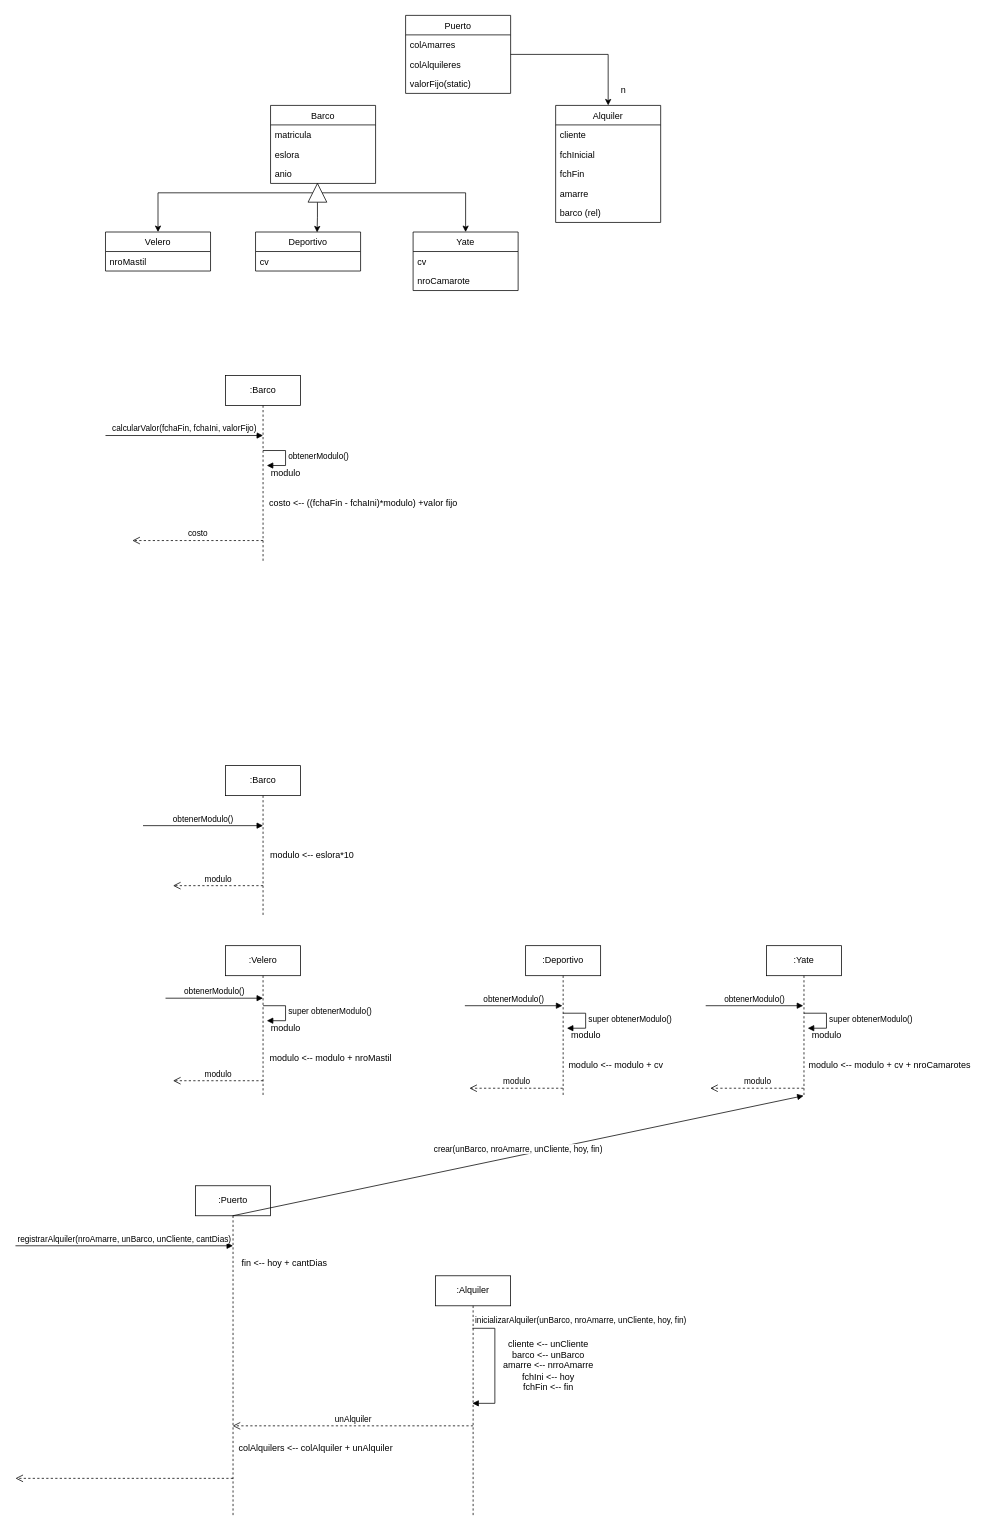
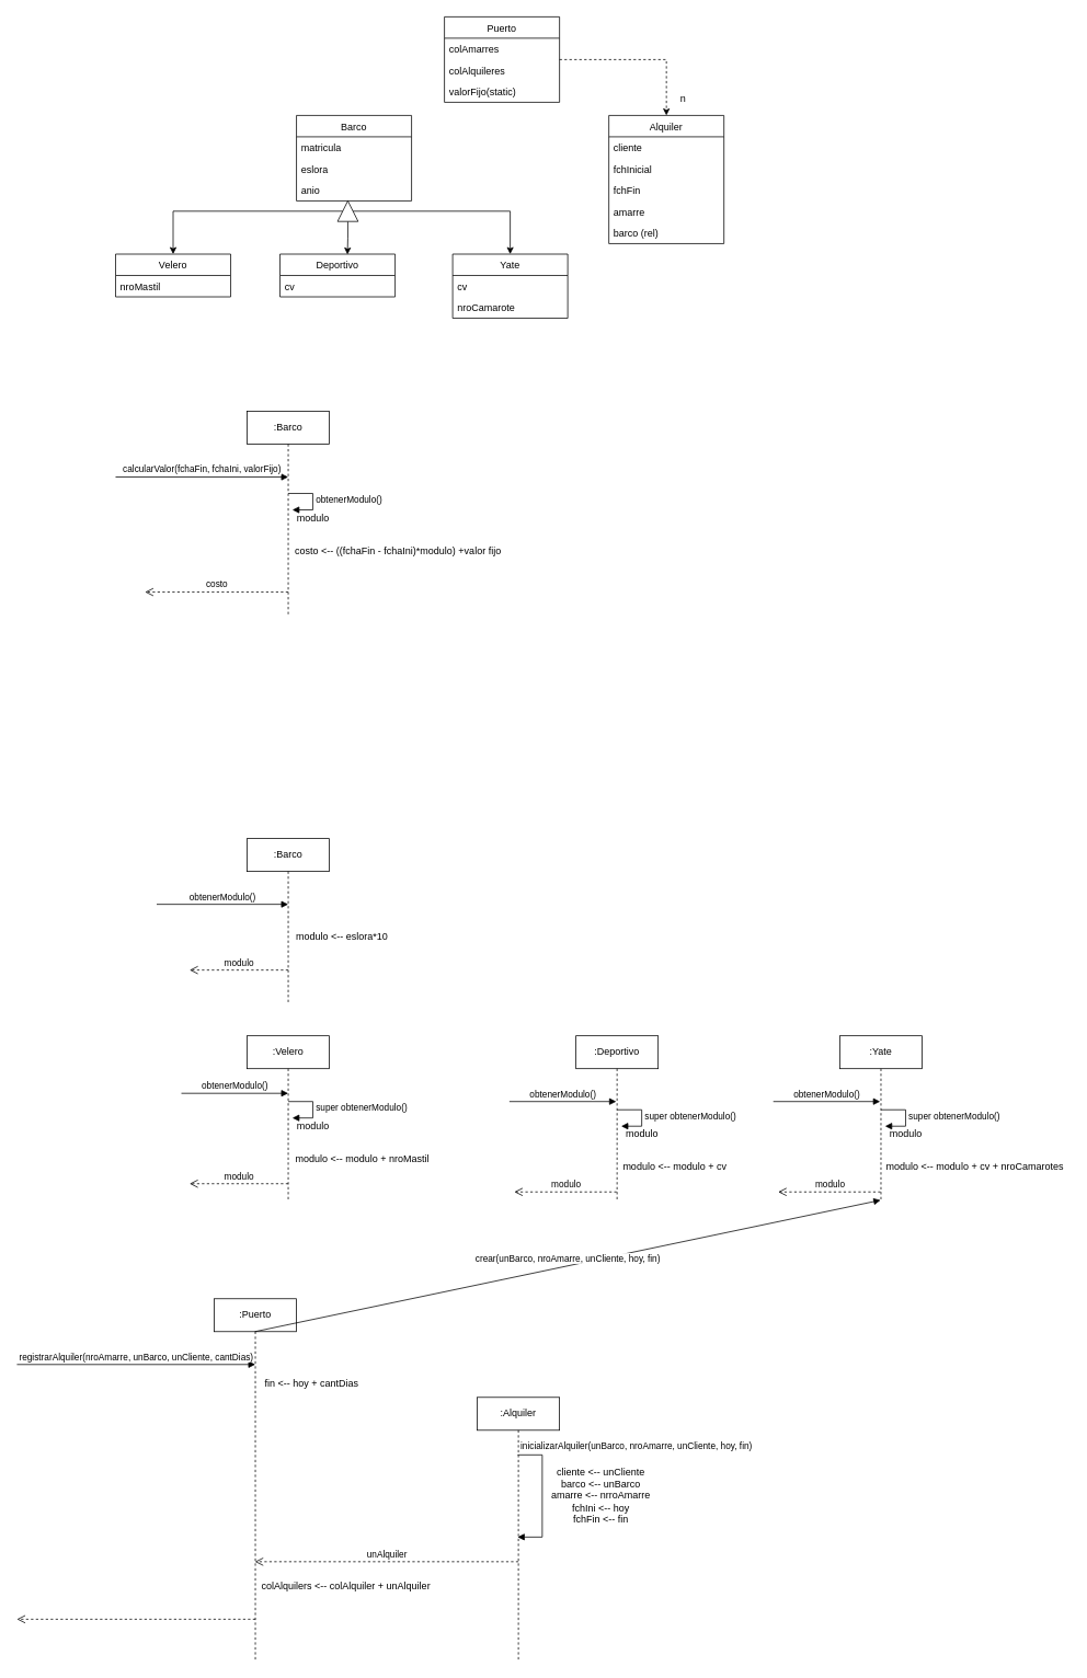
- <mxCell id="6" style="edgeStyle=orthogonalEdgeStyle;rounded=0;orthogonalLoop=1;jettySize=auto;html=1;" parent="1" source="7" target="11" edge="1"><mxGeometry relative="1" as="geometry" /></mxCell>
+ <mxCell id="6" style="edgeStyle=orthogonalEdgeStyle;rounded=0;orthogonalLoop=1;jettySize=auto;html=1;dashed=1;" parent="1" source="7" target="11" edge="1"><mxGeometry relative="1" as="geometry" /></mxCell>
